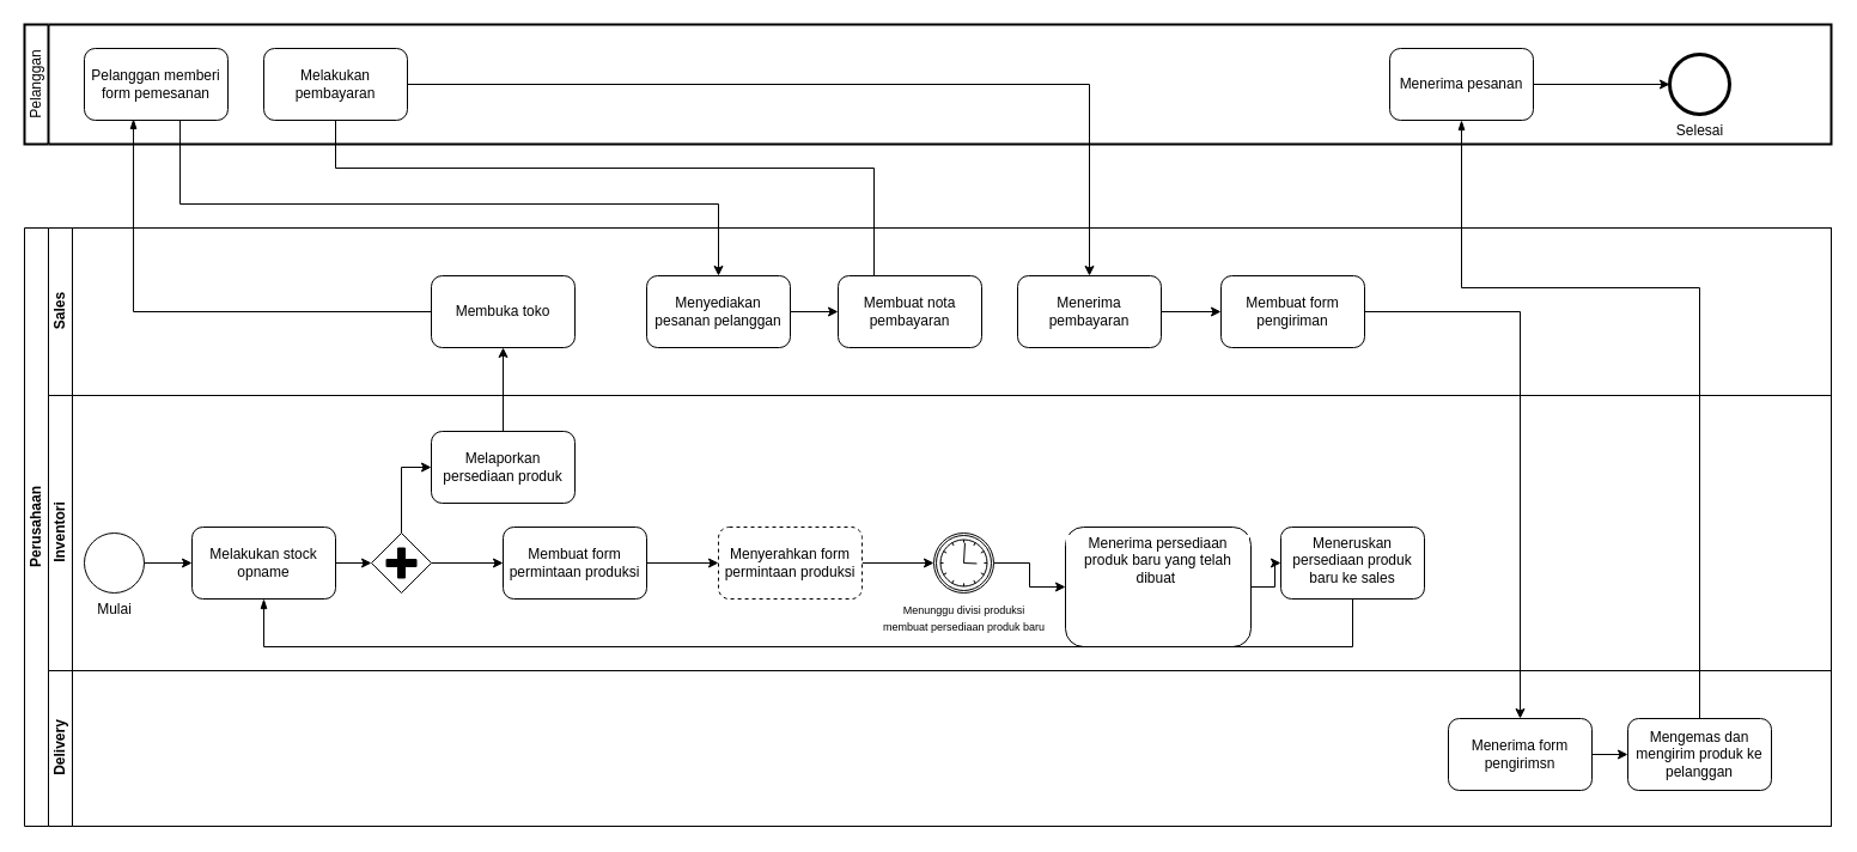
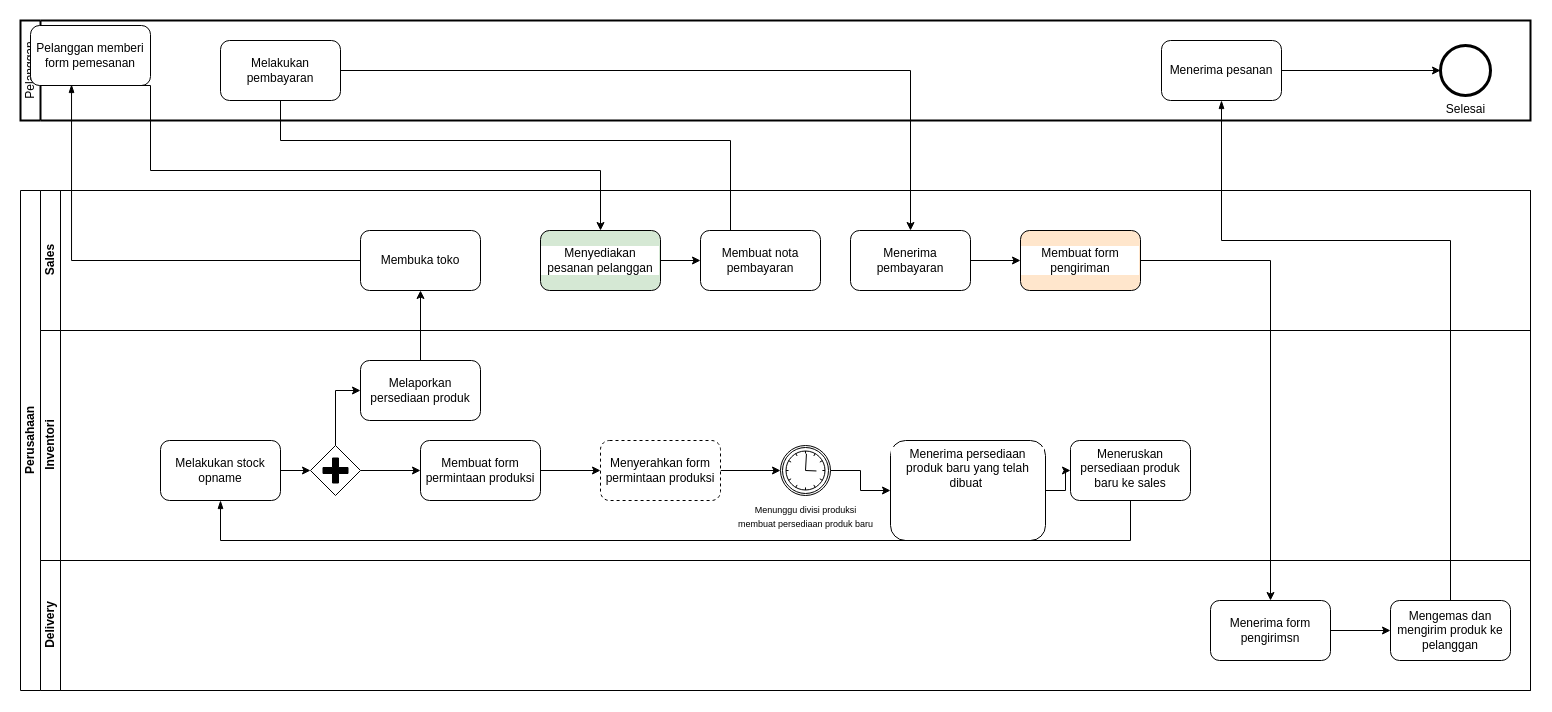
- <mxCell id="3" value="Pelanggan memberi form pemesanan" style="rounded=1;whiteSpace=wrap;html=1;labelBackgroundColor=#ffffff;" vertex="1" parent="2"><mxGeometry x="50" y="20" width="120" height="60" as="geometry" /></mxCell>
+ <mxCell id="3" value="Pelanggan memberi form pemesanan" style="rounded=1;whiteSpace=wrap;html=1;labelBackgroundColor=#ffffff;" vertex="1" parent="2"><mxGeometry x="10" y="5" width="120" height="60" as="geometry" /></mxCell>
- <mxCell id="7" value="Selesai" style="points=[[0.145,0.145,0],[0.5,0,0],[0.855,0.145,0],[1,0.5,0],[0.855,0.855,0],[0.5,1,0],[0.145,0.855,0],[0,0.5,0]];shape=mxgraph.bpmn.event;html=1;verticalLabelPosition=bottom;labelBackgroundColor=#ffffff;verticalAlign=top;align=center;perimeter=ellipsePerimeter;outlineConnect=0;aspect=fixed;outline=end;symbol=terminate2;" vertex="1" parent="2"><mxGeometry x="1375" y="25" width="50" height="50" as="geometry" /></mxCell>
+ <mxCell id="7" value="Selesai" style="points=[[0.145,0.145,0],[0.5,0,0],[0.855,0.145,0],[1,0.5,0],[0.855,0.855,0],[0.5,1,0],[0.145,0.855,0],[0,0.5,0]];shape=mxgraph.bpmn.event;html=1;verticalLabelPosition=bottom;labelBackgroundColor=#ffffff;verticalAlign=top;align=center;perimeter=ellipsePerimeter;outlineConnect=0;aspect=fixed;outline=end;symbol=terminate2;" vertex="1" parent="2"><mxGeometry x="1420" y="25" width="50" height="50" as="geometry" /></mxCell>
- <mxCell id="11" value="Menyediakan pesanan pelanggan" style="rounded=1;whiteSpace=wrap;html=1;labelBackgroundColor=#ffffff;" vertex="1" parent="9"><mxGeometry x="500" y="40" width="120" height="60" as="geometry" /></mxCell>
+ <mxCell id="11" value="Menyediakan pesanan pelanggan" style="rounded=1;whiteSpace=wrap;html=1;labelBackgroundColor=#ffffff;fillColor=#d5e8d4;" vertex="1" parent="9"><mxGeometry x="500" y="40" width="120" height="60" as="geometry" /></mxCell>
- <mxCell id="15" value="Membuat form pengiriman" style="rounded=1;whiteSpace=wrap;html=1;labelBackgroundColor=#ffffff;" vertex="1" parent="9"><mxGeometry x="980" y="40" width="120" height="60" as="geometry" /></mxCell>
+ <mxCell id="15" value="Membuat form pengiriman" style="rounded=1;whiteSpace=wrap;html=1;labelBackgroundColor=#ffffff;fillColor=#ffe6cc;" vertex="1" parent="9"><mxGeometry x="980" y="40" width="120" height="60" as="geometry" /></mxCell>
- <mxCell id="27" value="Mulai" style="points=[[0.145,0.145,0],[0.5,0,0],[0.855,0.145,0],[1,0.5,0],[0.855,0.855,0],[0.5,1,0],[0.145,0.855,0],[0,0.5,0]];shape=mxgraph.bpmn.event;html=1;verticalLabelPosition=bottom;labelBackgroundColor=#ffffff;verticalAlign=top;align=center;perimeter=ellipsePerimeter;outlineConnect=0;aspect=fixed;outline=standard;symbol=general;" vertex="1" parent="17"><mxGeometry x="30" y="115" width="50" height="50" as="geometry" /></mxCell>
- <mxCell id="29" value="" style="edgeStyle=orthogonalEdgeStyle;rounded=0;orthogonalLoop=1;jettySize=auto;html=1;" edge="1" parent="17" source="27" target="28"><mxGeometry relative="1" as="geometry" /></mxCell>
- <mxCell id="39" value="Mengemas dan mengirim produk ke pelanggan" style="rounded=1;whiteSpace=wrap;html=1;labelBackgroundColor=#ffffff;" vertex="1" parent="36"><mxGeometry x="1320" y="40" width="120" height="60" as="geometry" /></mxCell>
+ <mxCell id="39" value="Mengemas dan mengirim produk ke pelanggan" style="rounded=1;whiteSpace=wrap;html=1;labelBackgroundColor=#ffffff;" vertex="1" parent="36"><mxGeometry x="1350" y="40" width="120" height="60" as="geometry" /></mxCell>
